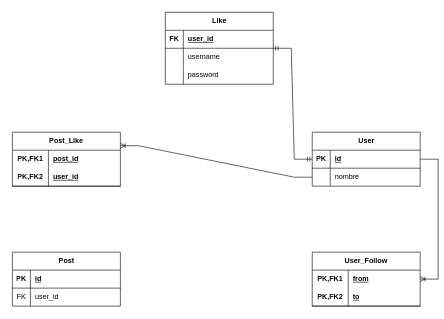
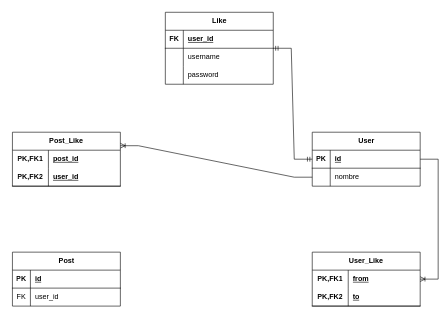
- <mxCell id="16" value="&lt;div&gt;User_Follow&lt;/div&gt;" style="shape=table;startSize=30;container=1;collapsible=1;childLayout=tableLayout;fixedRows=1;rowLines=0;fontStyle=1;align=center;resizeLast=1;html=1;whiteSpace=wrap;" vertex="1" parent="1"><mxGeometry x="520" y="420" width="180" height="90" as="geometry" /></mxCell>
+ <mxCell id="16" value="&lt;div&gt;User_Like&lt;/div&gt;" style="shape=table;startSize=30;container=1;collapsible=1;childLayout=tableLayout;fixedRows=1;rowLines=0;fontStyle=1;align=center;resizeLast=1;html=1;whiteSpace=wrap;" vertex="1" parent="1"><mxGeometry x="520" y="420" width="180" height="90" as="geometry" /></mxCell>
